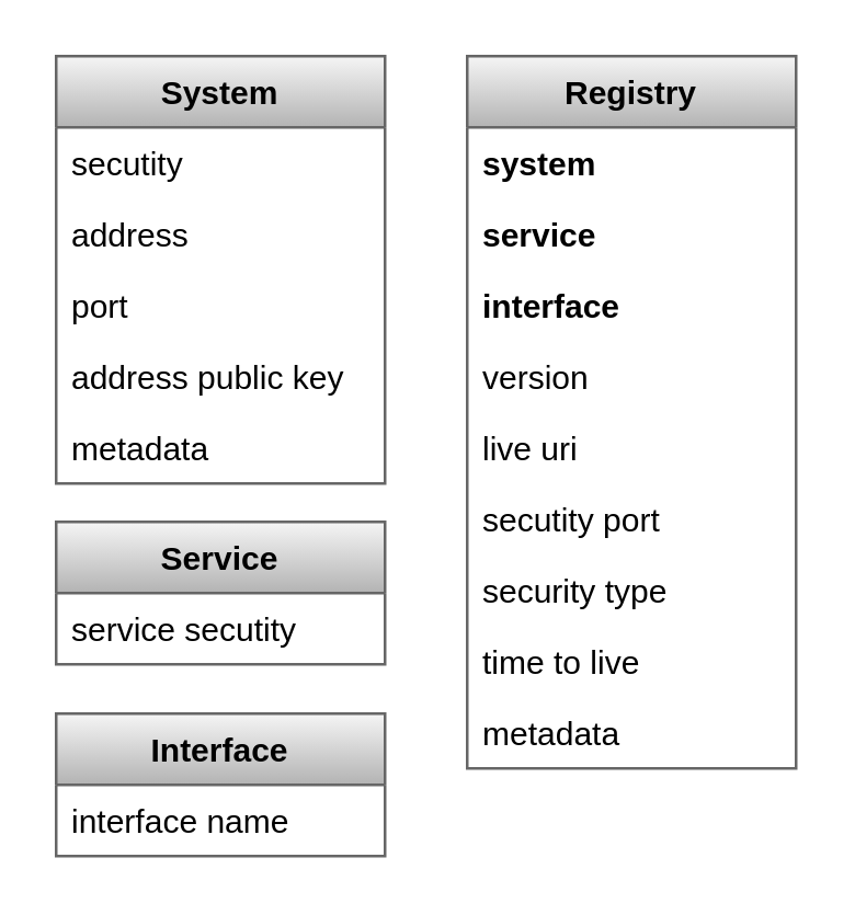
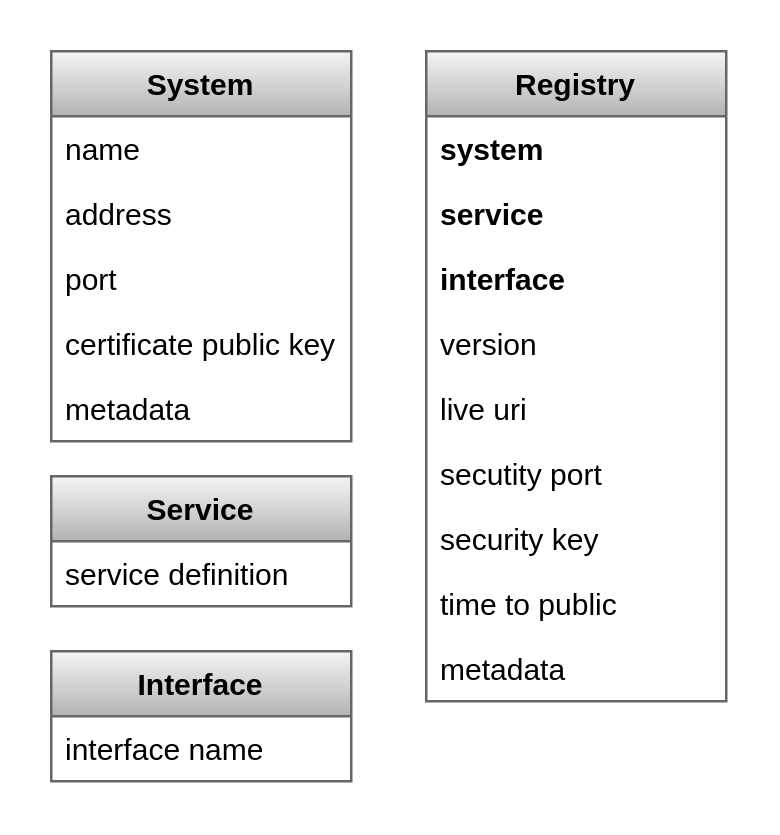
- <mxCell id="3" value="secutity" style="text;strokeColor=none;fillColor=none;align=left;verticalAlign=top;spacingLeft=4;spacingRight=4;overflow=hidden;rotatable=0;points=[[0,0.5],[1,0.5]];portConstraint=eastwest;" vertex="1" parent="2"><mxGeometry y="26" width="120" height="26" as="geometry" /></mxCell>
+ <mxCell id="3" value="name" style="text;strokeColor=none;fillColor=none;align=left;verticalAlign=top;spacingLeft=4;spacingRight=4;overflow=hidden;rotatable=0;points=[[0,0.5],[1,0.5]];portConstraint=eastwest;" vertex="1" parent="2"><mxGeometry y="26" width="120" height="26" as="geometry" /></mxCell>
- <mxCell id="6" value="address public key" style="text;strokeColor=none;fillColor=none;align=left;verticalAlign=top;spacingLeft=4;spacingRight=4;overflow=hidden;rotatable=0;points=[[0,0.5],[1,0.5]];portConstraint=eastwest;" vertex="1" parent="2"><mxGeometry y="104" width="120" height="26" as="geometry" /></mxCell>
+ <mxCell id="6" value="certificate public key" style="text;strokeColor=none;fillColor=none;align=left;verticalAlign=top;spacingLeft=4;spacingRight=4;overflow=hidden;rotatable=0;points=[[0,0.5],[1,0.5]];portConstraint=eastwest;" vertex="1" parent="2"><mxGeometry y="104" width="120" height="26" as="geometry" /></mxCell>
- <mxCell id="19" value="security type" style="text;strokeColor=none;fillColor=none;align=left;verticalAlign=top;spacingLeft=4;spacingRight=4;overflow=hidden;rotatable=0;points=[[0,0.5],[1,0.5]];portConstraint=eastwest;" vertex="1" parent="12"><mxGeometry y="182" width="120" height="26" as="geometry" /></mxCell>
+ <mxCell id="19" value="security key" style="text;strokeColor=none;fillColor=none;align=left;verticalAlign=top;spacingLeft=4;spacingRight=4;overflow=hidden;rotatable=0;points=[[0,0.5],[1,0.5]];portConstraint=eastwest;" vertex="1" parent="12"><mxGeometry y="182" width="120" height="26" as="geometry" /></mxCell>
- <mxCell id="9" value="service secutity" style="text;strokeColor=none;fillColor=none;align=left;verticalAlign=top;spacingLeft=4;spacingRight=4;overflow=hidden;rotatable=0;points=[[0,0.5],[1,0.5]];portConstraint=eastwest;" vertex="1" parent="8"><mxGeometry y="26" width="120" height="26" as="geometry" /></mxCell>
+ <mxCell id="9" value="service definition" style="text;strokeColor=none;fillColor=none;align=left;verticalAlign=top;spacingLeft=4;spacingRight=4;overflow=hidden;rotatable=0;points=[[0,0.5],[1,0.5]];portConstraint=eastwest;" vertex="1" parent="8"><mxGeometry y="26" width="120" height="26" as="geometry" /></mxCell>
- <mxCell id="20" value="time to live" style="text;strokeColor=none;fillColor=none;align=left;verticalAlign=top;spacingLeft=4;spacingRight=4;overflow=hidden;rotatable=0;points=[[0,0.5],[1,0.5]];portConstraint=eastwest;" vertex="1" parent="12"><mxGeometry y="208" width="120" height="26" as="geometry" /></mxCell>
+ <mxCell id="20" value="time to public" style="text;strokeColor=none;fillColor=none;align=left;verticalAlign=top;spacingLeft=4;spacingRight=4;overflow=hidden;rotatable=0;points=[[0,0.5],[1,0.5]];portConstraint=eastwest;" vertex="1" parent="12"><mxGeometry y="208" width="120" height="26" as="geometry" /></mxCell>
